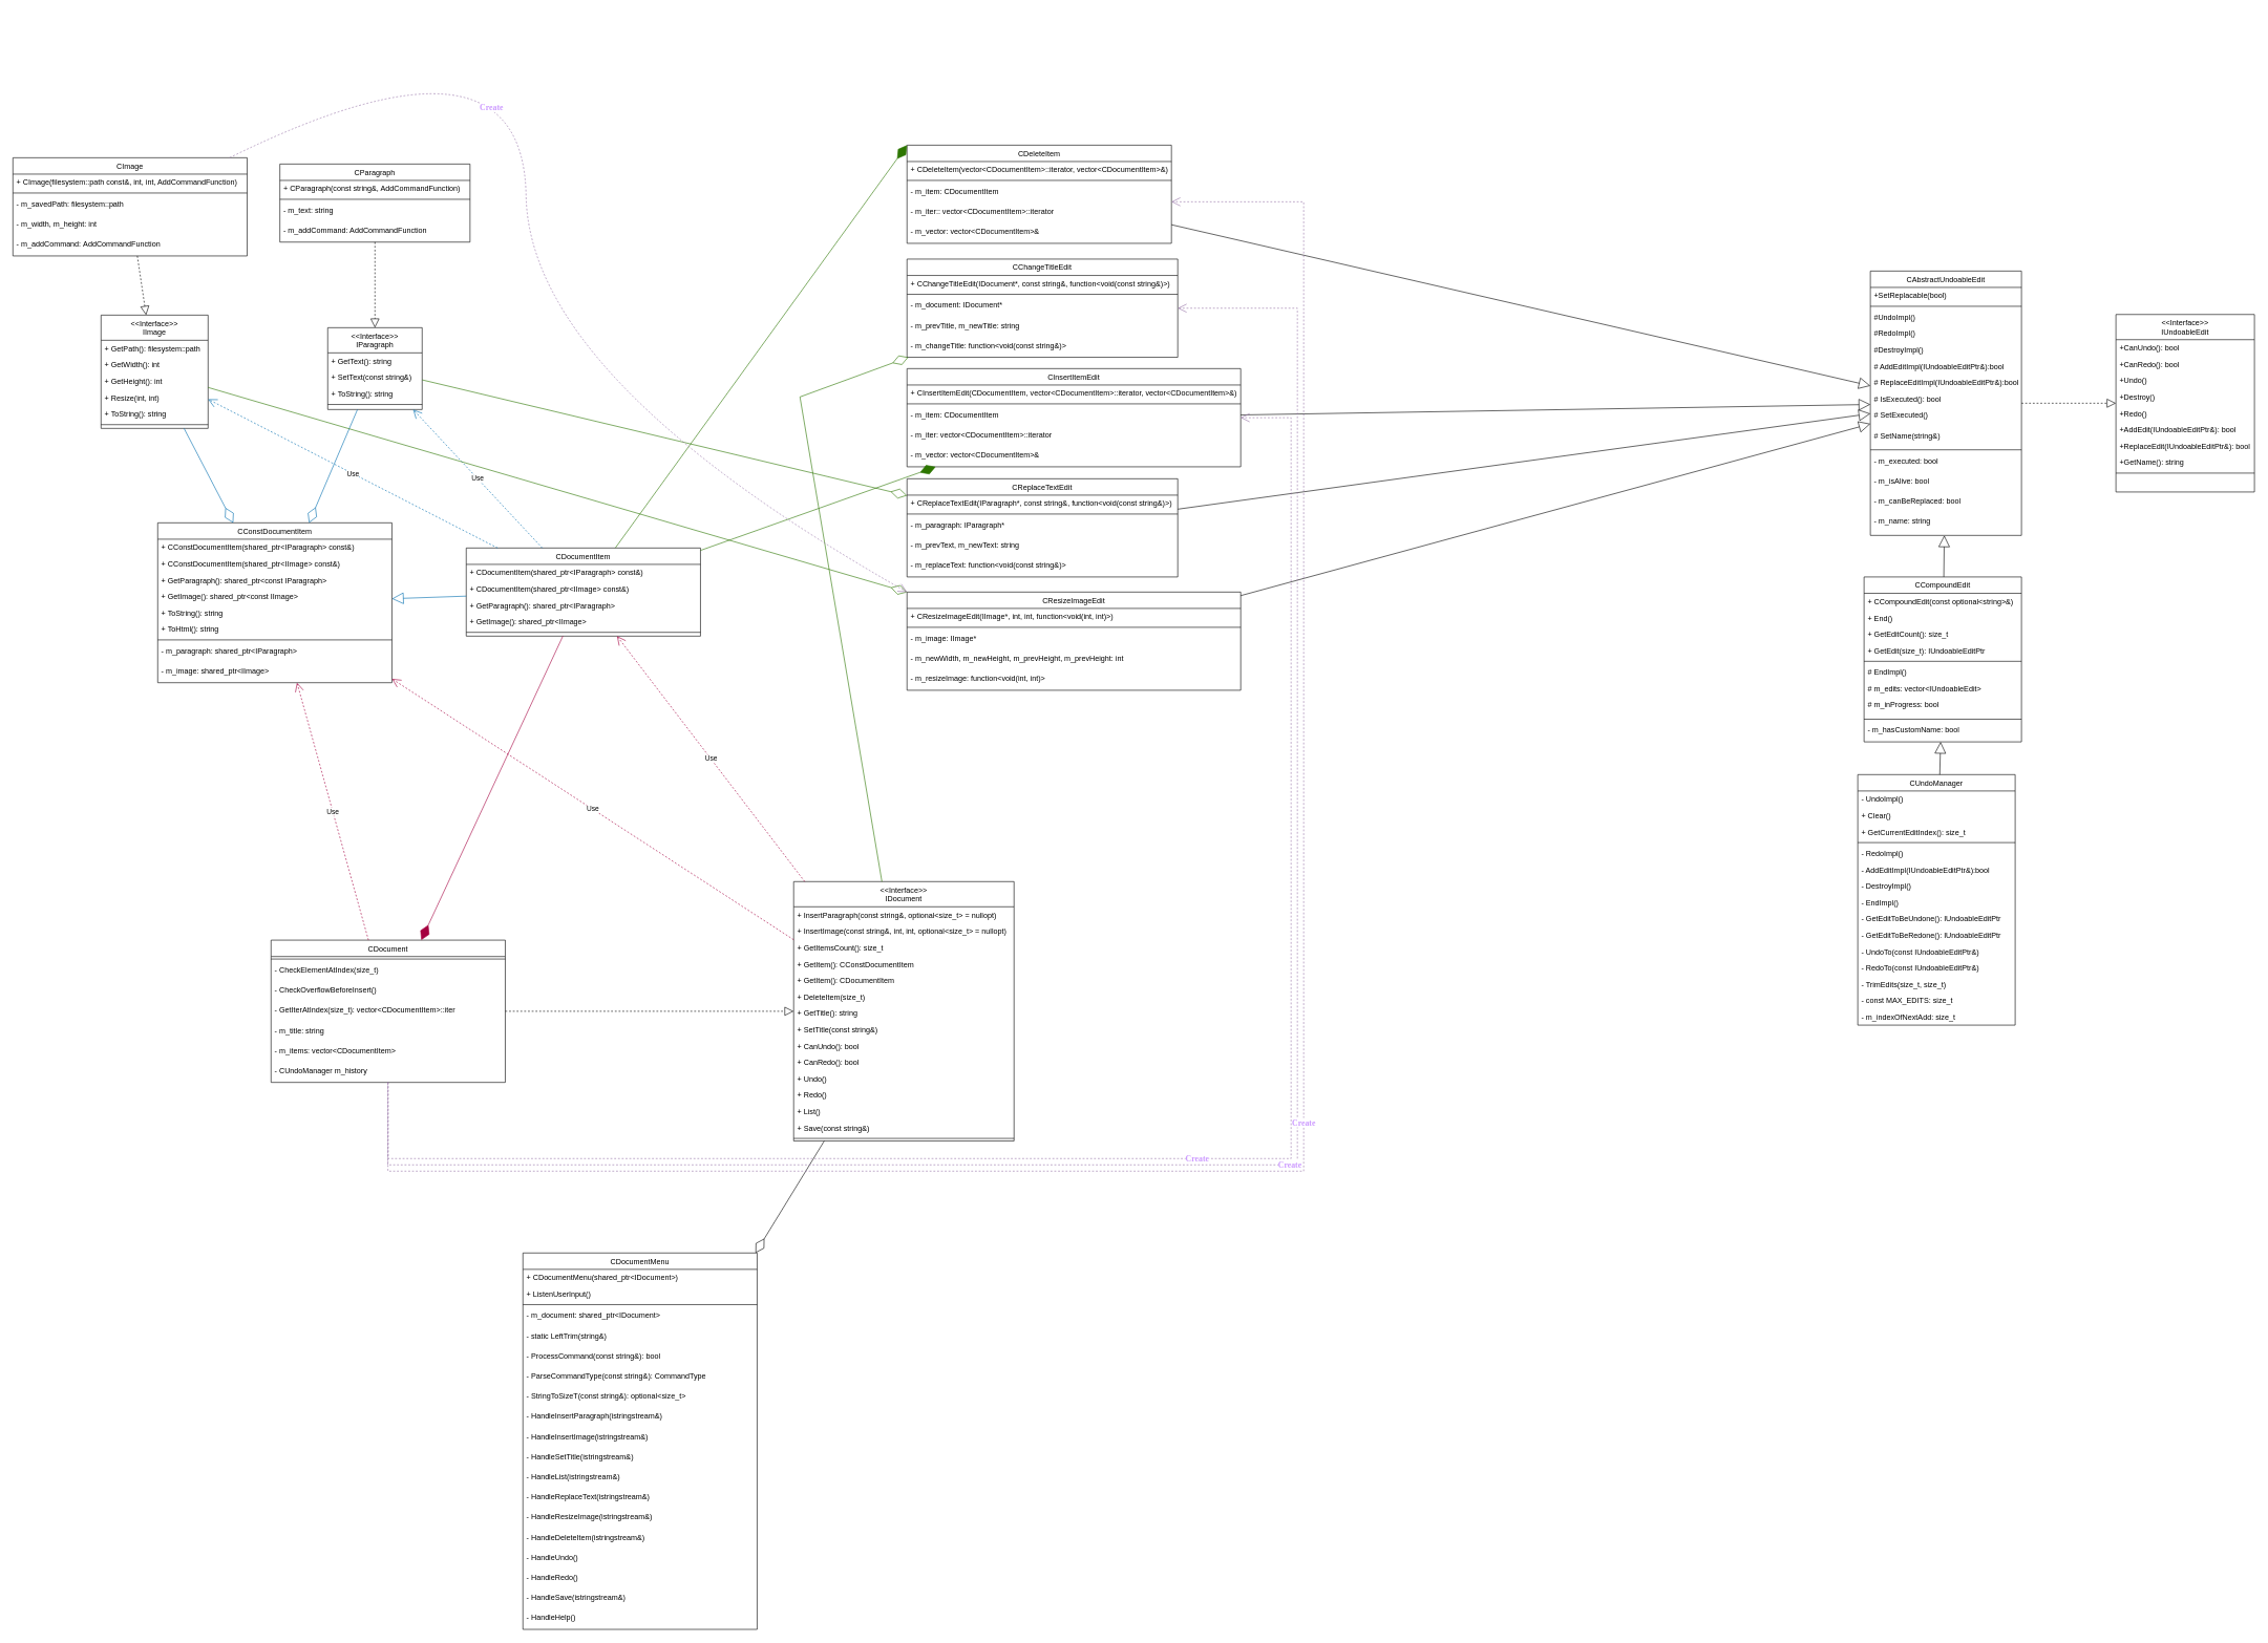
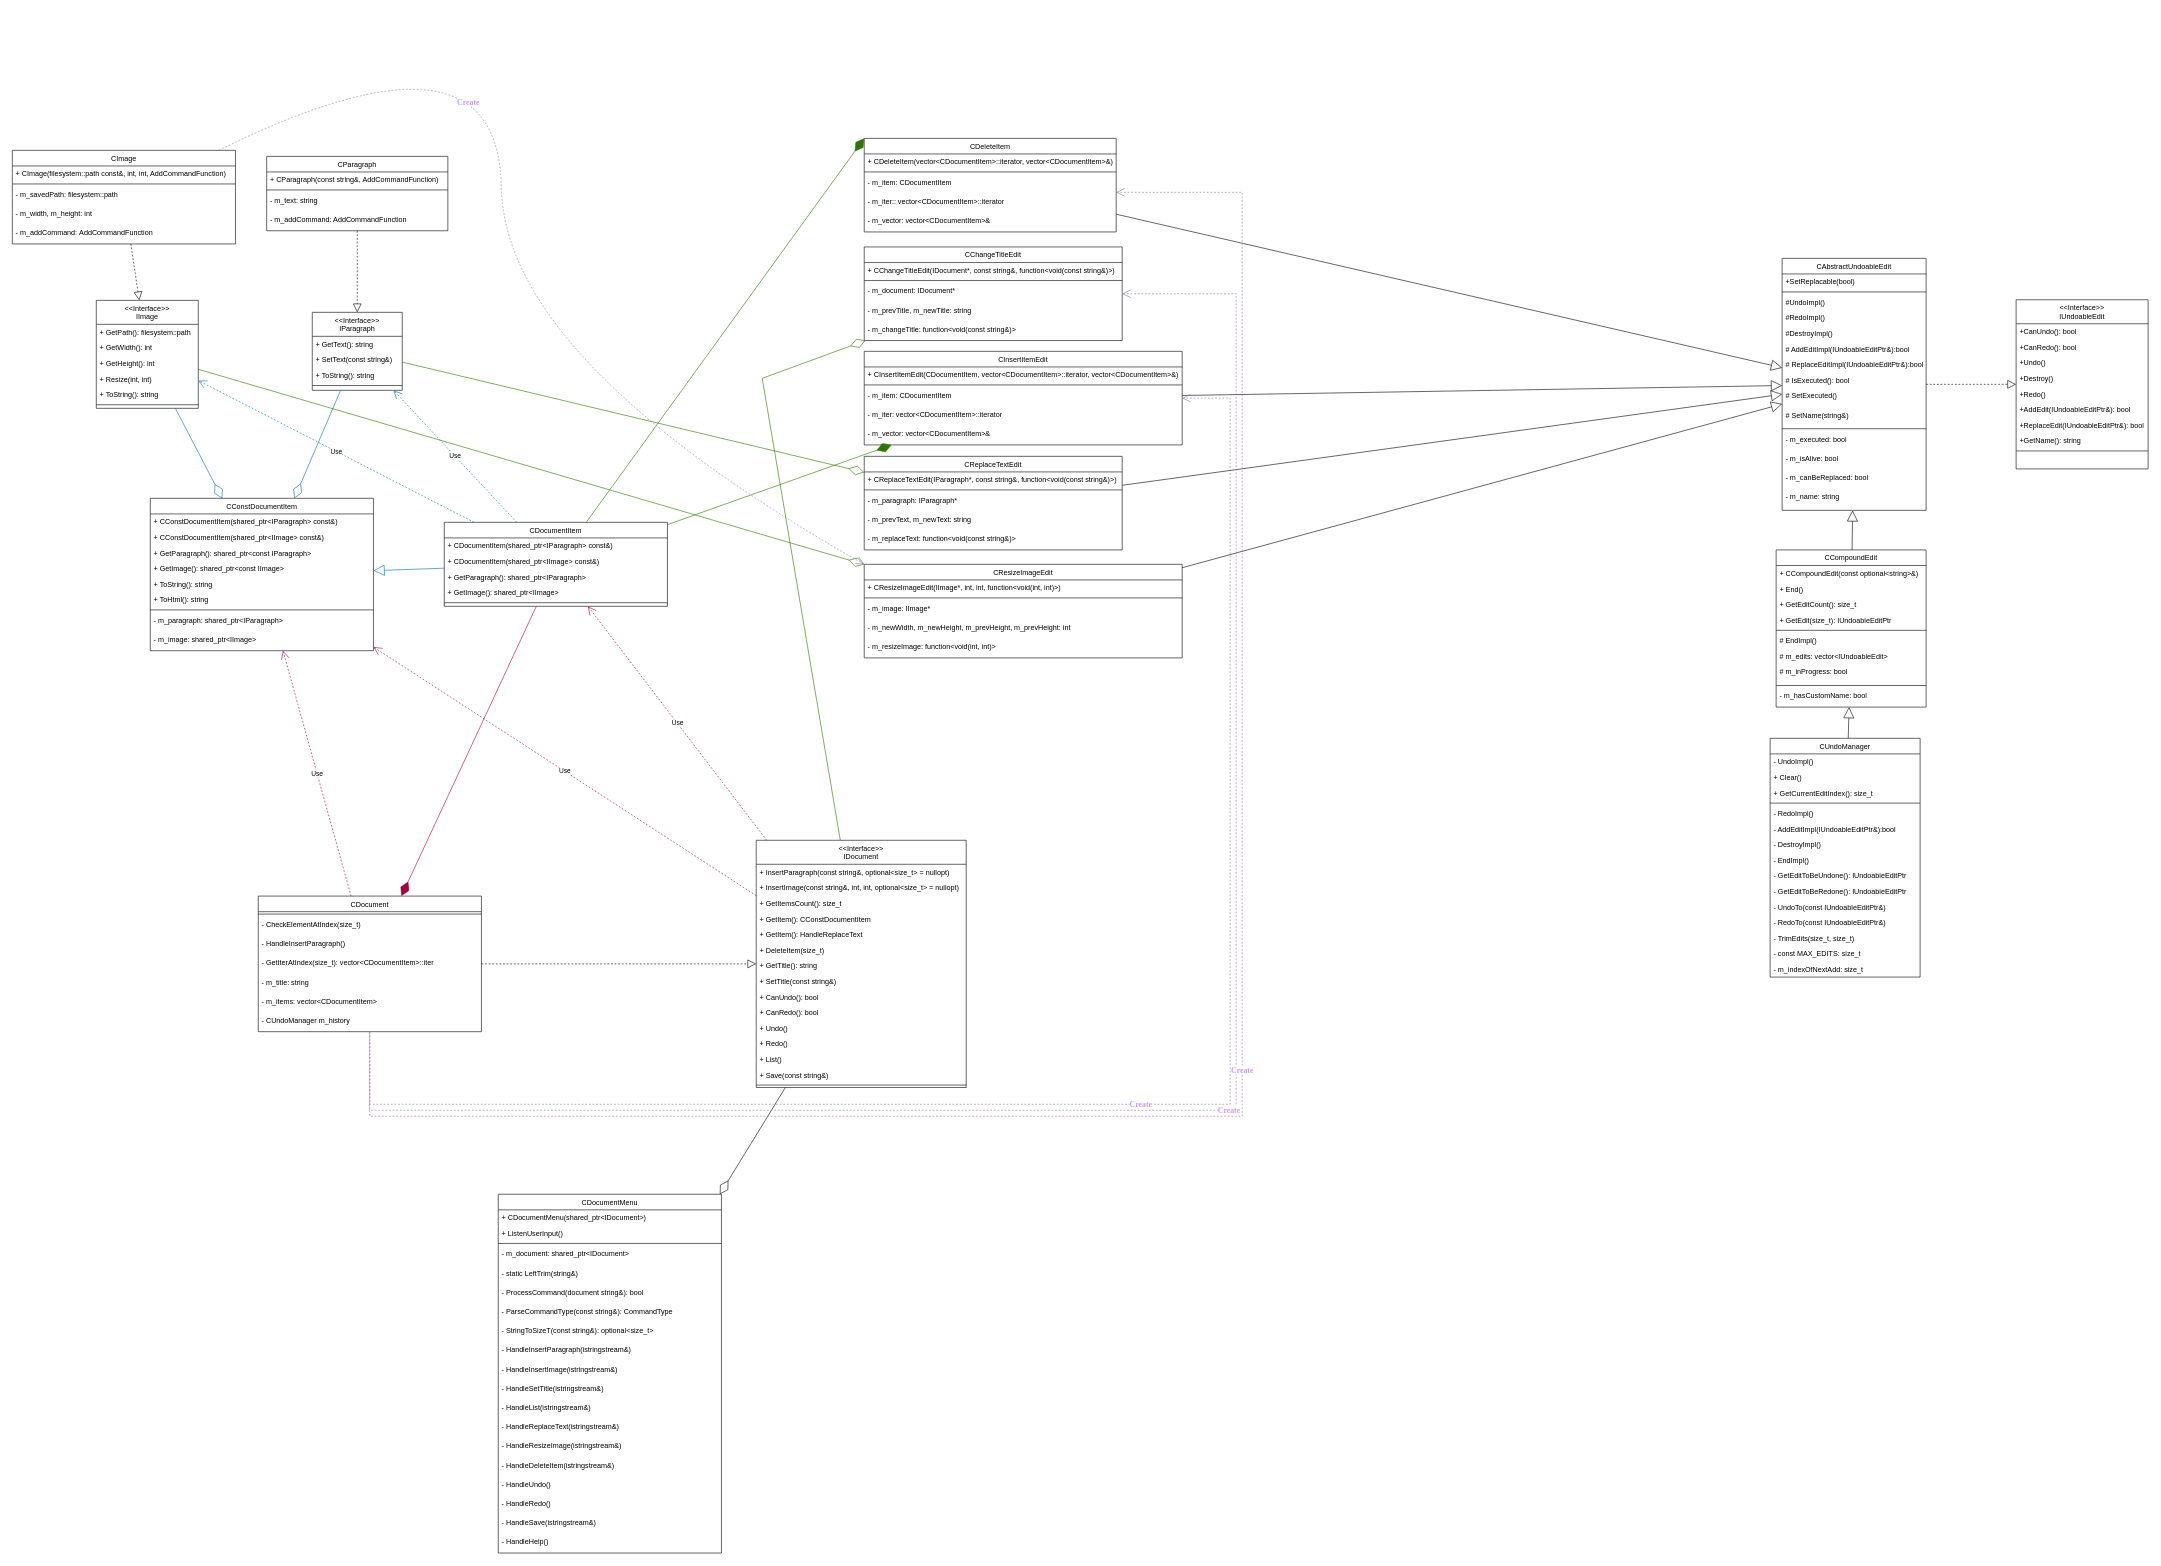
- <mxCell id="97" value="+ GetItem(): CDocumentItem" style="text;align=left;verticalAlign=top;spacingLeft=4;spacingRight=4;overflow=hidden;rotatable=0;points=[[0,0.5],[1,0.5]];portConstraint=eastwest;rounded=0;shadow=0;html=0;" parent="92" vertex="1"><mxGeometry y="144" width="350" height="26" as="geometry" /></mxCell>
+ <mxCell id="97" value="+ GetItem(): HandleReplaceText" style="text;align=left;verticalAlign=top;spacingLeft=4;spacingRight=4;overflow=hidden;rotatable=0;points=[[0,0.5],[1,0.5]];portConstraint=eastwest;rounded=0;shadow=0;html=0;" parent="92" vertex="1"><mxGeometry y="144" width="350" height="26" as="geometry" /></mxCell>
- <mxCell id="136" value="- CheckOverflowBeforeInsert()" style="text;align=left;verticalAlign=top;spacingLeft=4;spacingRight=4;overflow=hidden;rotatable=0;points=[[0,0.5],[1,0.5]];portConstraint=eastwest;rounded=0;shadow=0;html=0;" parent="133" vertex="1"><mxGeometry y="66" width="372" height="32" as="geometry" /></mxCell>
+ <mxCell id="136" value="- HandleInsertParagraph()" style="text;align=left;verticalAlign=top;spacingLeft=4;spacingRight=4;overflow=hidden;rotatable=0;points=[[0,0.5],[1,0.5]];portConstraint=eastwest;rounded=0;shadow=0;html=0;" parent="133" vertex="1"><mxGeometry y="66" width="372" height="32" as="geometry" /></mxCell>
- <mxCell id="165" value="- ProcessCommand(const string&amp;): bool" style="text;align=left;verticalAlign=top;spacingLeft=4;spacingRight=4;overflow=hidden;rotatable=0;points=[[0,0.5],[1,0.5]];portConstraint=eastwest;rounded=0;shadow=0;html=0;" parent="159" vertex="1"><mxGeometry y="150" width="372" height="32" as="geometry" /></mxCell>
+ <mxCell id="165" value="- ProcessCommand(document string&amp;): bool" style="text;align=left;verticalAlign=top;spacingLeft=4;spacingRight=4;overflow=hidden;rotatable=0;points=[[0,0.5],[1,0.5]];portConstraint=eastwest;rounded=0;shadow=0;html=0;" parent="159" vertex="1"><mxGeometry y="150" width="372" height="32" as="geometry" /></mxCell>
